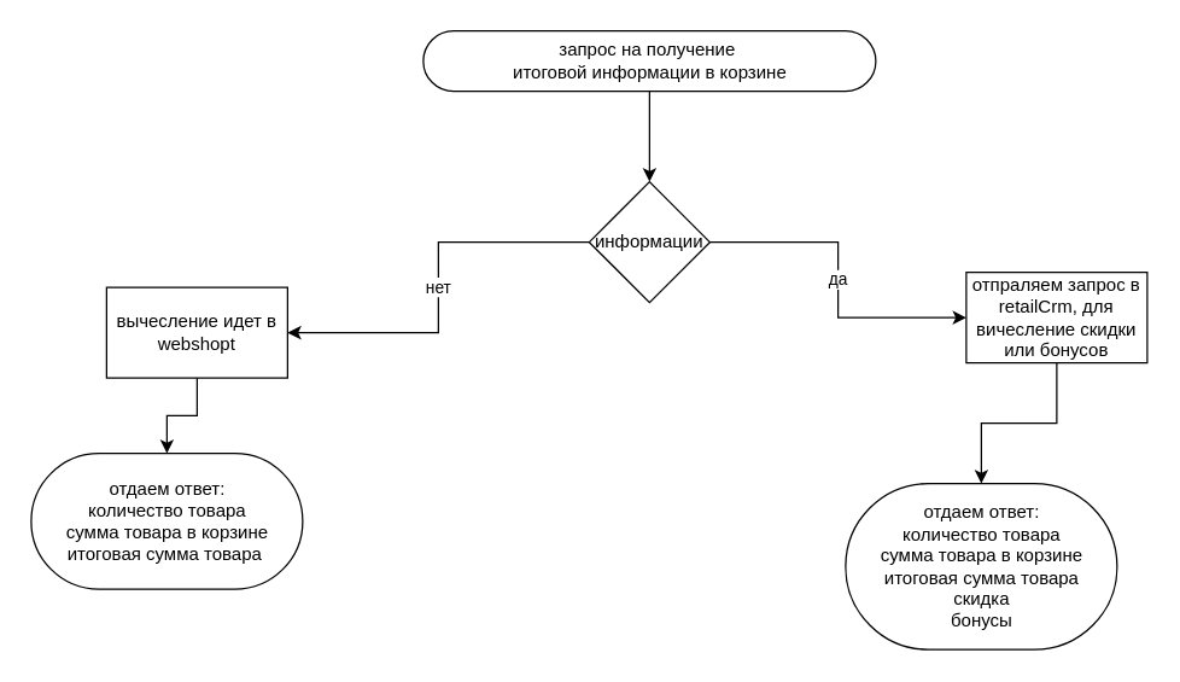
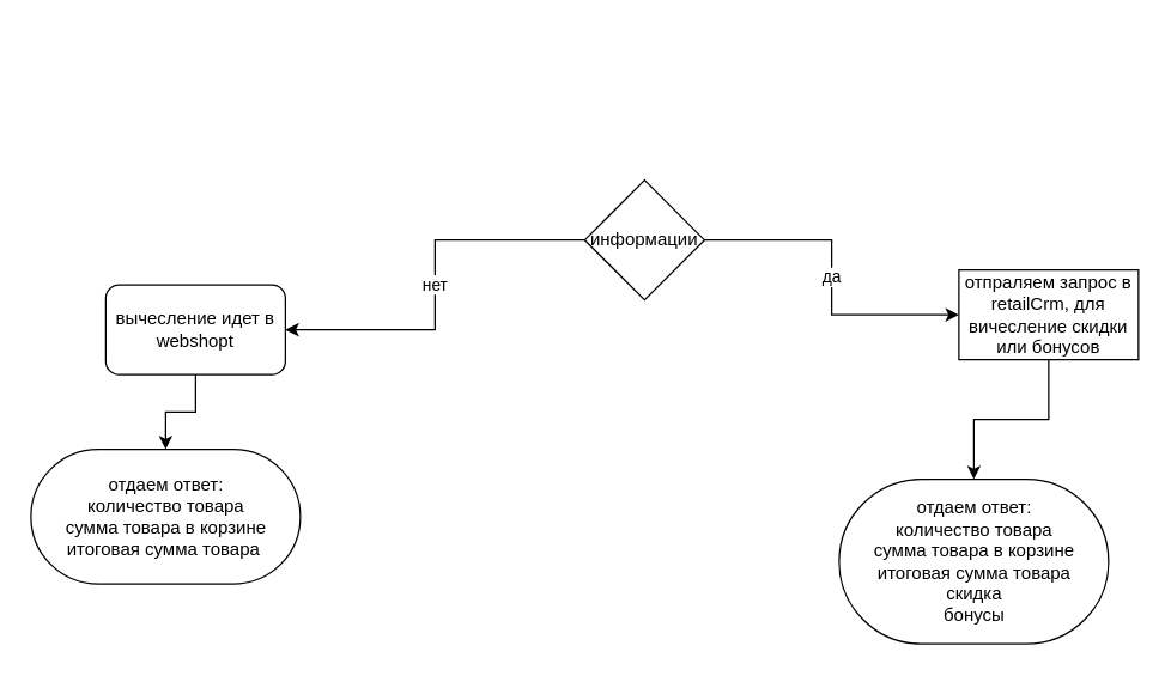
- <mxCell id="3" value="запрос на получение&amp;nbsp;&lt;br&gt;итоговой информации в корзине&lt;br&gt;" style="html=1;dashed=0;whitespace=wrap;shape=mxgraph.dfd.start" vertex="1" parent="1"><mxGeometry x="280" y="20" width="300" height="40" as="geometry" /></mxCell>
- <mxCell id="2" value="" style="edgeStyle=orthogonalEdgeStyle;rounded=0;orthogonalLoop=1;jettySize=auto;html=1;" edge="1" parent="1" source="3" target="6"><mxGeometry relative="1" as="geometry" /></mxCell>
- <mxCell id="8" value="вычесление идет в webshopt" style="whiteSpace=wrap;html=1;dashed=0;" vertex="1" parent="1"><mxGeometry x="70" y="190" width="120" height="60" as="geometry" /></mxCell>
+ <mxCell id="8" value="вычесление идет в webshopt" style="whiteSpace=wrap;html=1;dashed=0;rounded=1;" vertex="1" parent="1"><mxGeometry x="70" y="190" width="120" height="60" as="geometry" /></mxCell>
